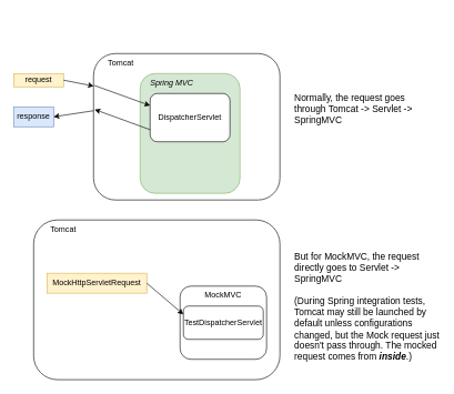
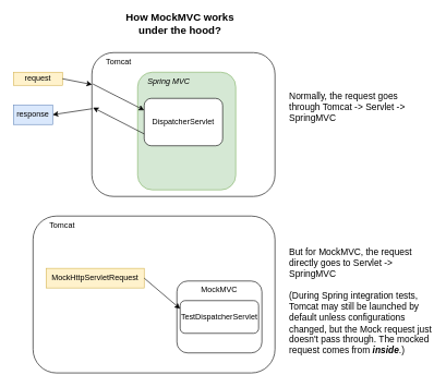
+ <mxCell id="2" value="&lt;font style=&quot;font-size: 16px;&quot;&gt;&lt;b&gt;How MockMVC works under the hood?&lt;/b&gt;&lt;/font&gt;" style="text;html=1;align=center;verticalAlign=middle;whiteSpace=wrap;rounded=0;" vertex="1" parent="1"><mxGeometry x="180" y="20" width="190" height="30" as="geometry" /></mxCell>
- <mxCell id="18" value="DispatcherServlet" style="rounded=1;whiteSpace=wrap;html=1;verticalAlign=middle;" vertex="1" parent="1"><mxGeometry x="225" y="140" width="120" height="72.5" as="geometry" /></mxCell>
+ <mxCell id="18" value="DispatcherServlet" style="rounded=1;whiteSpace=wrap;html=1;verticalAlign=middle;" vertex="1" parent="1"><mxGeometry x="220" y="150" width="120" height="72.5" as="geometry" /></mxCell>
